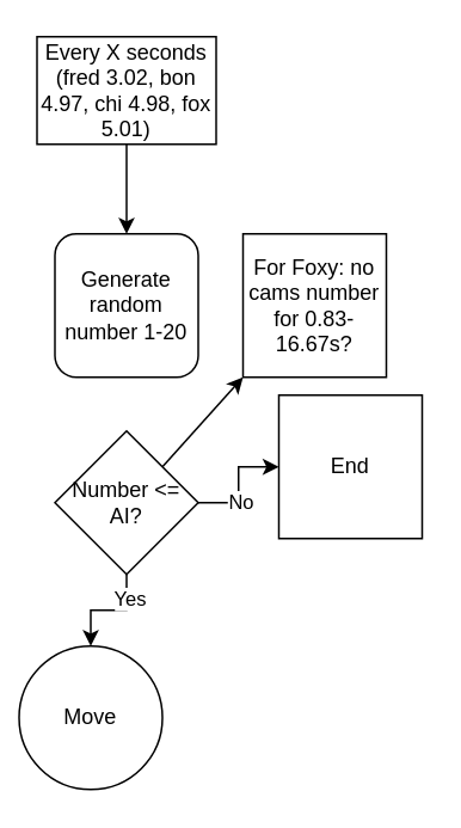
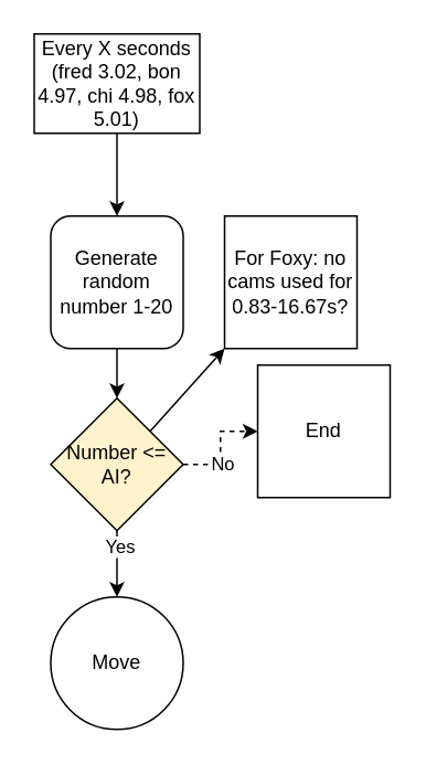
- <mxCell id="14" value="For Foxy: no cams number for 0.83-16.67s?" style="whiteSpace=wrap;html=1;aspect=fixed;" vertex="1" parent="1"><mxGeometry x="135" y="130" width="80" height="80" as="geometry" /></mxCell>
+ <mxCell id="14" value="For Foxy: no cams used for 0.83-16.67s?" style="whiteSpace=wrap;html=1;aspect=fixed;" vertex="1" parent="1"><mxGeometry x="135" y="130" width="80" height="80" as="geometry" /></mxCell>
+ <mxCell id="10" value="" style="endArrow=classic;html=1;rounded=0;exitX=0.5;exitY=1;exitDx=0;exitDy=0;entryX=0.5;entryY=0;entryDx=0;entryDy=0;" edge="1" parent="1" source="3" target="9"><mxGeometry width="50" height="50" relative="1" as="geometry"><mxPoint x="215" y="290" as="sourcePoint" /><mxPoint x="265" y="240" as="targetPoint" /></mxGeometry></mxCell>
- <mxCell id="5" style="edgeStyle=orthogonalEdgeStyle;rounded=0;orthogonalLoop=1;jettySize=auto;html=1;exitX=1;exitY=0.5;exitDx=0;exitDy=0;entryX=0;entryY=0.5;entryDx=0;entryDy=0;" edge="1" parent="1" source="9" target="11"><mxGeometry relative="1" as="geometry" /></mxCell>
+ <mxCell id="5" style="edgeStyle=orthogonalEdgeStyle;rounded=0;orthogonalLoop=1;jettySize=auto;html=1;exitX=1;exitY=0.5;exitDx=0;exitDy=0;entryX=0;entryY=0.5;entryDx=0;entryDy=0;dashed=1;" edge="1" parent="1" source="9" target="11"><mxGeometry relative="1" as="geometry" /></mxCell>
- <mxCell id="9" value="Number &amp;lt;= AI?" style="rhombus;whiteSpace=wrap;html=1;" vertex="1" parent="1"><mxGeometry x="30" y="240" width="80" height="80" as="geometry" /></mxCell>
+ <mxCell id="9" value="Number &amp;lt;= AI?" style="rhombus;whiteSpace=wrap;html=1;fillColor=#fff2cc;" vertex="1" parent="1"><mxGeometry x="30" y="240" width="80" height="80" as="geometry" /></mxCell>
- <mxCell id="12" value="Move" style="ellipse;whiteSpace=wrap;html=1;aspect=fixed;" vertex="1" parent="1"><mxGeometry x="10" y="360" width="80" height="80" as="geometry" /></mxCell>
+ <mxCell id="12" value="Move" style="ellipse;whiteSpace=wrap;html=1;aspect=fixed;" vertex="1" parent="1"><mxGeometry x="30" y="360" width="80" height="80" as="geometry" /></mxCell>
